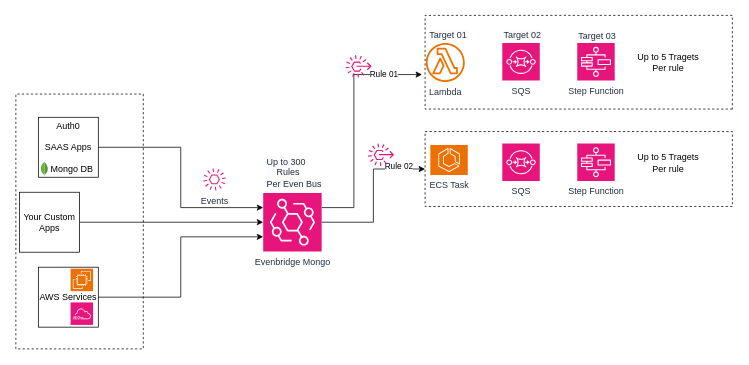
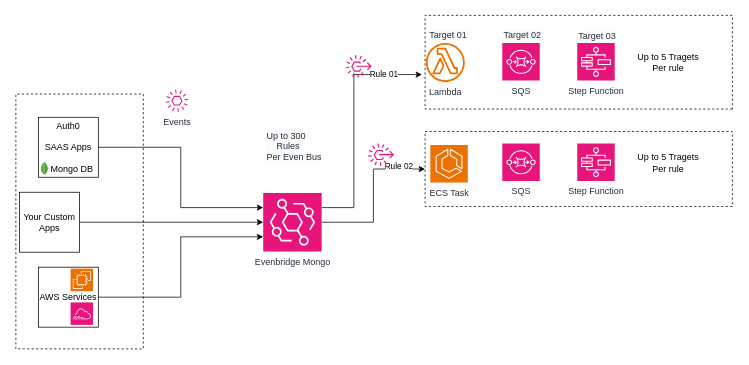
- <mxCell id="28" value="ECS Task" style="sketch=0;points=[[0,0,0],[0.25,0,0],[0.5,0,0],[0.75,0,0],[1,0,0],[0,1,0],[0.25,1,0],[0.5,1,0],[0.75,1,0],[1,1,0],[0,0.25,0],[0,0.5,0],[0,0.75,0],[1,0.25,0],[1,0.5,0],[1,0.75,0]];outlineConnect=0;fontColor=#232F3E;fillColor=#ED7100;strokeColor=#ffffff;dashed=0;verticalLabelPosition=bottom;verticalAlign=top;align=center;html=1;fontSize=12;fontStyle=0;aspect=fixed;shape=mxgraph.aws4.resourceIcon;resIcon=mxgraph.aws4.ecs;" vertex="1" parent="1"><mxGeometry x="573" y="193" width="50" height="40" as="geometry" /></mxCell>
+ <mxCell id="28" value="ECS Task" style="sketch=0;points=[[0,0,0],[0.25,0,0],[0.5,0,0],[0.75,0,0],[1,0,0],[0,1,0],[0.25,1,0],[0.5,1,0],[0.75,1,0],[1,1,0],[0,0.25,0],[0,0.5,0],[0,0.75,0],[1,0.25,0],[1,0.5,0],[1,0.75,0]];outlineConnect=0;fontColor=#232F3E;fillColor=#ED7100;strokeColor=#ffffff;dashed=0;verticalLabelPosition=bottom;verticalAlign=top;align=center;html=1;fontSize=12;fontStyle=0;aspect=fixed;shape=mxgraph.aws4.resourceIcon;resIcon=mxgraph.aws4.ecs;" vertex="1" parent="1"><mxGeometry x="573" y="193" width="50" height="50" as="geometry" /></mxCell>
- <mxCell id="14" value="&lt;span style=&quot;color: rgb(35, 47, 62); font-family: Helvetica; font-size: 12px; font-style: normal; font-variant-ligatures: normal; font-variant-caps: normal; font-weight: 400; letter-spacing: normal; orphans: 2; text-align: center; text-indent: 0px; text-transform: none; widows: 2; word-spacing: 0px; -webkit-text-stroke-width: 0px; white-space: nowrap; background-color: rgb(251, 251, 251); text-decoration-thickness: initial; text-decoration-style: initial; text-decoration-color: initial; display: inline !important; float: none;&quot;&gt;Up to 300 &lt;br&gt;&amp;nbsp; &amp;nbsp; Rules &lt;br&gt;Per Even Bus&lt;/span&gt;" style="text;whiteSpace=wrap;html=1;" vertex="1" parent="1"><mxGeometry x="353" y="202" width="80" height="40" as="geometry" /></mxCell>
+ <mxCell id="14" value="&lt;span style=&quot;color: rgb(35, 47, 62); font-family: Helvetica; font-size: 12px; font-style: normal; font-variant-ligatures: normal; font-variant-caps: normal; font-weight: 400; letter-spacing: normal; orphans: 2; text-align: center; text-indent: 0px; text-transform: none; widows: 2; word-spacing: 0px; -webkit-text-stroke-width: 0px; white-space: nowrap; background-color: rgb(251, 251, 251); text-decoration-thickness: initial; text-decoration-style: initial; text-decoration-color: initial; display: inline !important; float: none;&quot;&gt;Up to 300 &lt;br&gt;&amp;nbsp; &amp;nbsp; Rules &lt;br&gt;Per Even Bus&lt;/span&gt;" style="text;whiteSpace=wrap;html=1;" vertex="1" parent="1"><mxGeometry x="353" y="167" width="80" height="40" as="geometry" /></mxCell>
- <mxCell id="31" value="Events" style="sketch=0;outlineConnect=0;fontColor=#232F3E;gradientColor=none;fillColor=#E7157B;strokeColor=none;dashed=0;verticalLabelPosition=bottom;verticalAlign=top;align=center;html=1;fontSize=12;fontStyle=0;aspect=fixed;pointerEvents=1;shape=mxgraph.aws4.event;" vertex="1" parent="1"><mxGeometry x="270" y="224" width="30" height="30" as="geometry" /></mxCell>
+ <mxCell id="31" value="Events" style="sketch=0;outlineConnect=0;fontColor=#232F3E;gradientColor=none;fillColor=#E7157B;strokeColor=none;dashed=0;verticalLabelPosition=bottom;verticalAlign=top;align=center;html=1;fontSize=12;fontStyle=0;aspect=fixed;pointerEvents=1;shape=mxgraph.aws4.event;" vertex="1" parent="1"><mxGeometry x="220" y="119" width="30" height="30" as="geometry" /></mxCell>
